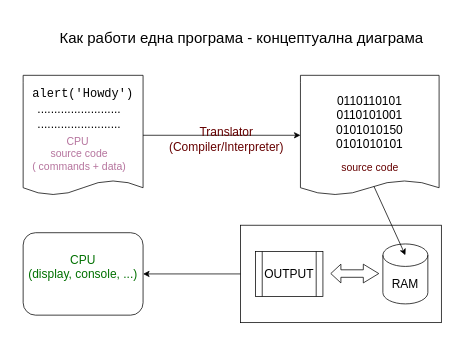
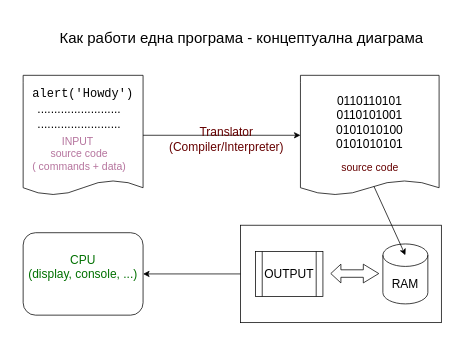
- <mxCell id="7" value="&lt;font style=&quot;font-size: 16px&quot;&gt;0110110101&lt;br&gt;0110101001&lt;br&gt;0101010150&lt;br&gt;0101010101&lt;/font&gt;" style="text;html=1;strokeColor=none;fillColor=none;align=center;verticalAlign=middle;whiteSpace=wrap;rounded=0;" vertex="1" parent="1"><mxGeometry x="420" y="115" width="145" height="95" as="geometry" /></mxCell>
+ <mxCell id="7" value="&lt;font style=&quot;font-size: 16px&quot;&gt;0110110101&lt;br&gt;0110101001&lt;br&gt;0101010100&lt;br&gt;0101010101&lt;/font&gt;" style="text;html=1;strokeColor=none;fillColor=none;align=center;verticalAlign=middle;whiteSpace=wrap;rounded=0;" vertex="1" parent="1"><mxGeometry x="420" y="115" width="145" height="95" as="geometry" /></mxCell>
- <mxCell id="17" value="&lt;font style=&quot;font-size: 14px&quot; color=&quot;#b5739d&quot;&gt;&lt;br&gt;CPU&amp;nbsp;&lt;br&gt;source code&lt;br&gt;( commands + data)&lt;br&gt;&lt;br&gt;&lt;/font&gt;" style="text;html=1;strokeColor=none;fillColor=none;align=center;verticalAlign=middle;whiteSpace=wrap;rounded=0;dashed=1;" vertex="1" parent="1"><mxGeometry x="40" y="180" width="130" height="50" as="geometry" /></mxCell>
+ <mxCell id="17" value="&lt;font style=&quot;font-size: 14px&quot; color=&quot;#b5739d&quot;&gt;&lt;br&gt;INPUT&amp;nbsp;&lt;br&gt;source code&lt;br&gt;( commands + data)&lt;br&gt;&lt;br&gt;&lt;/font&gt;" style="text;html=1;strokeColor=none;fillColor=none;align=center;verticalAlign=middle;whiteSpace=wrap;rounded=0;dashed=1;" vertex="1" parent="1"><mxGeometry x="40" y="180" width="130" height="50" as="geometry" /></mxCell>
